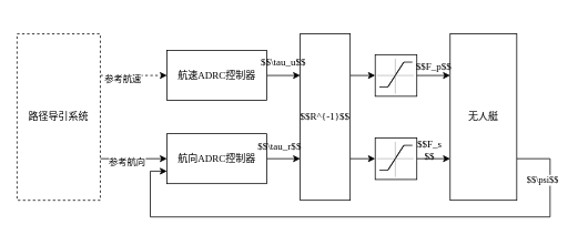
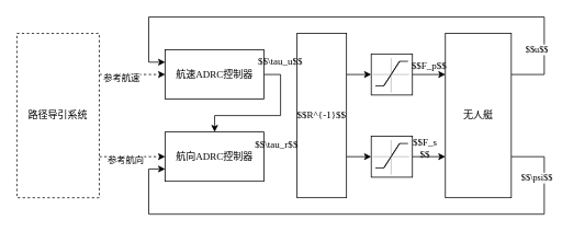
+ <mxCell id="21" style="edgeStyle=orthogonalEdgeStyle;rounded=0;orthogonalLoop=1;jettySize=auto;html=1;exitX=1;exitY=0.25;exitDx=0;exitDy=0;entryX=0;entryY=0.25;entryDx=0;entryDy=0;fontFamily=宋体;" parent="1" source="25" target="27" edge="1"><mxGeometry relative="1" as="geometry"><mxPoint x="240" y="0" as="targetPoint" /><Array as="points"><mxPoint x="660" y="90" /><mxPoint x="660" y="20" /><mxPoint x="180" y="20" /><mxPoint x="180" y="75" /></Array></mxGeometry></mxCell>
+ <mxCell id="22" value="$$u$$&lt;br&gt;" style="edgeLabel;html=1;align=center;verticalAlign=middle;resizable=0;points=[];fontFamily=宋体;" parent="21" vertex="1" connectable="0"><mxGeometry x="-0.86" y="-3" relative="1" as="geometry"><mxPoint x="-13" y="-24" as="offset" /></mxGeometry></mxCell>
- <mxCell id="26" style="edgeStyle=orthogonalEdgeStyle;rounded=0;orthogonalLoop=1;jettySize=auto;html=1;exitX=1;exitY=0.5;exitDx=0;exitDy=0;entryX=0;entryY=0.25;entryDx=0;entryDy=0;fontFamily=宋体;" parent="1" source="27" target="4" edge="1"><mxGeometry relative="1" as="geometry" /></mxCell>
+ <mxCell id="26" style="edgeStyle=orthogonalEdgeStyle;rounded=0;orthogonalLoop=1;jettySize=auto;html=1;exitX=1;exitY=0.5;exitDx=0;exitDy=0;fontFamily=宋体;" parent="1" source="27" target="29" edge="1"><mxGeometry relative="1" as="geometry" /></mxCell>
- <mxCell id="32" style="edgeStyle=orthogonalEdgeStyle;rounded=0;orthogonalLoop=1;jettySize=auto;html=1;exitX=1;exitY=0.75;exitDx=0;exitDy=0;entryX=0;entryY=0.5;entryDx=0;entryDy=0;fontFamily=宋体;" parent="1" source="34" target="29" edge="1"><mxGeometry relative="1" as="geometry" /></mxCell>
+ <mxCell id="32" style="edgeStyle=orthogonalEdgeStyle;rounded=0;orthogonalLoop=1;jettySize=auto;html=1;exitX=1;exitY=0.75;exitDx=0;exitDy=0;entryX=0;entryY=0.5;entryDx=0;entryDy=0;fontFamily=宋体;dashed=1;" parent="1" source="34" target="29" edge="1"><mxGeometry relative="1" as="geometry" /></mxCell>
- <mxCell id="28" style="edgeStyle=orthogonalEdgeStyle;rounded=0;orthogonalLoop=1;jettySize=auto;html=1;exitX=1;exitY=0.5;exitDx=0;exitDy=0;entryX=0;entryY=0.75;entryDx=0;entryDy=0;fontFamily=宋体;" parent="1" source="29" target="4" edge="1"><mxGeometry relative="1" as="geometry" /></mxCell>
